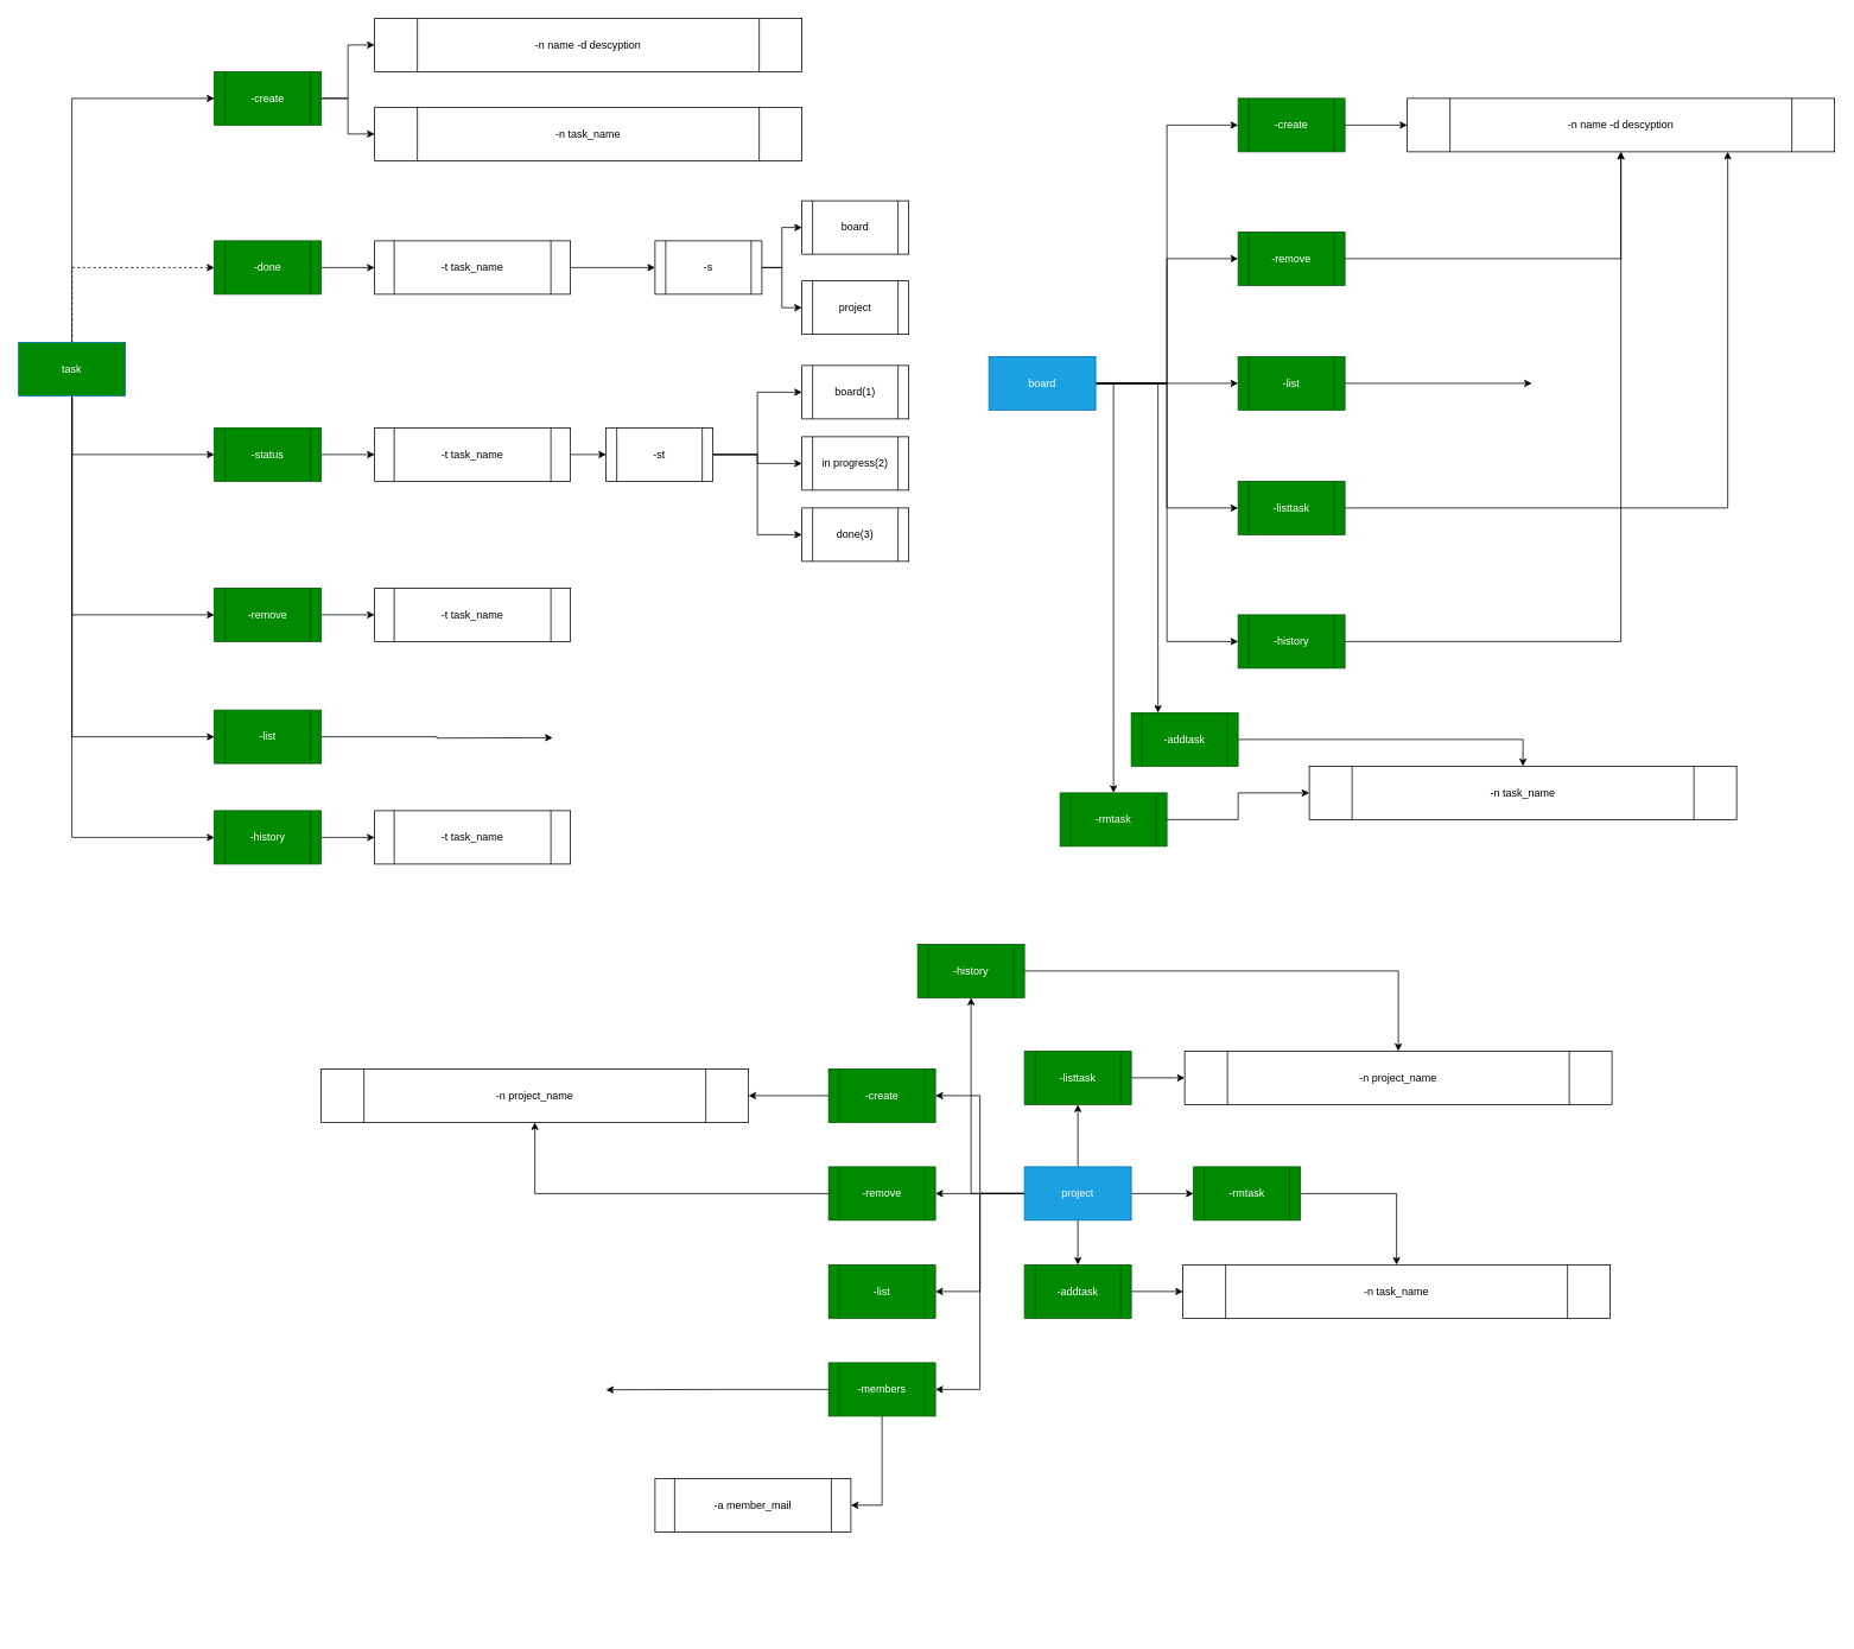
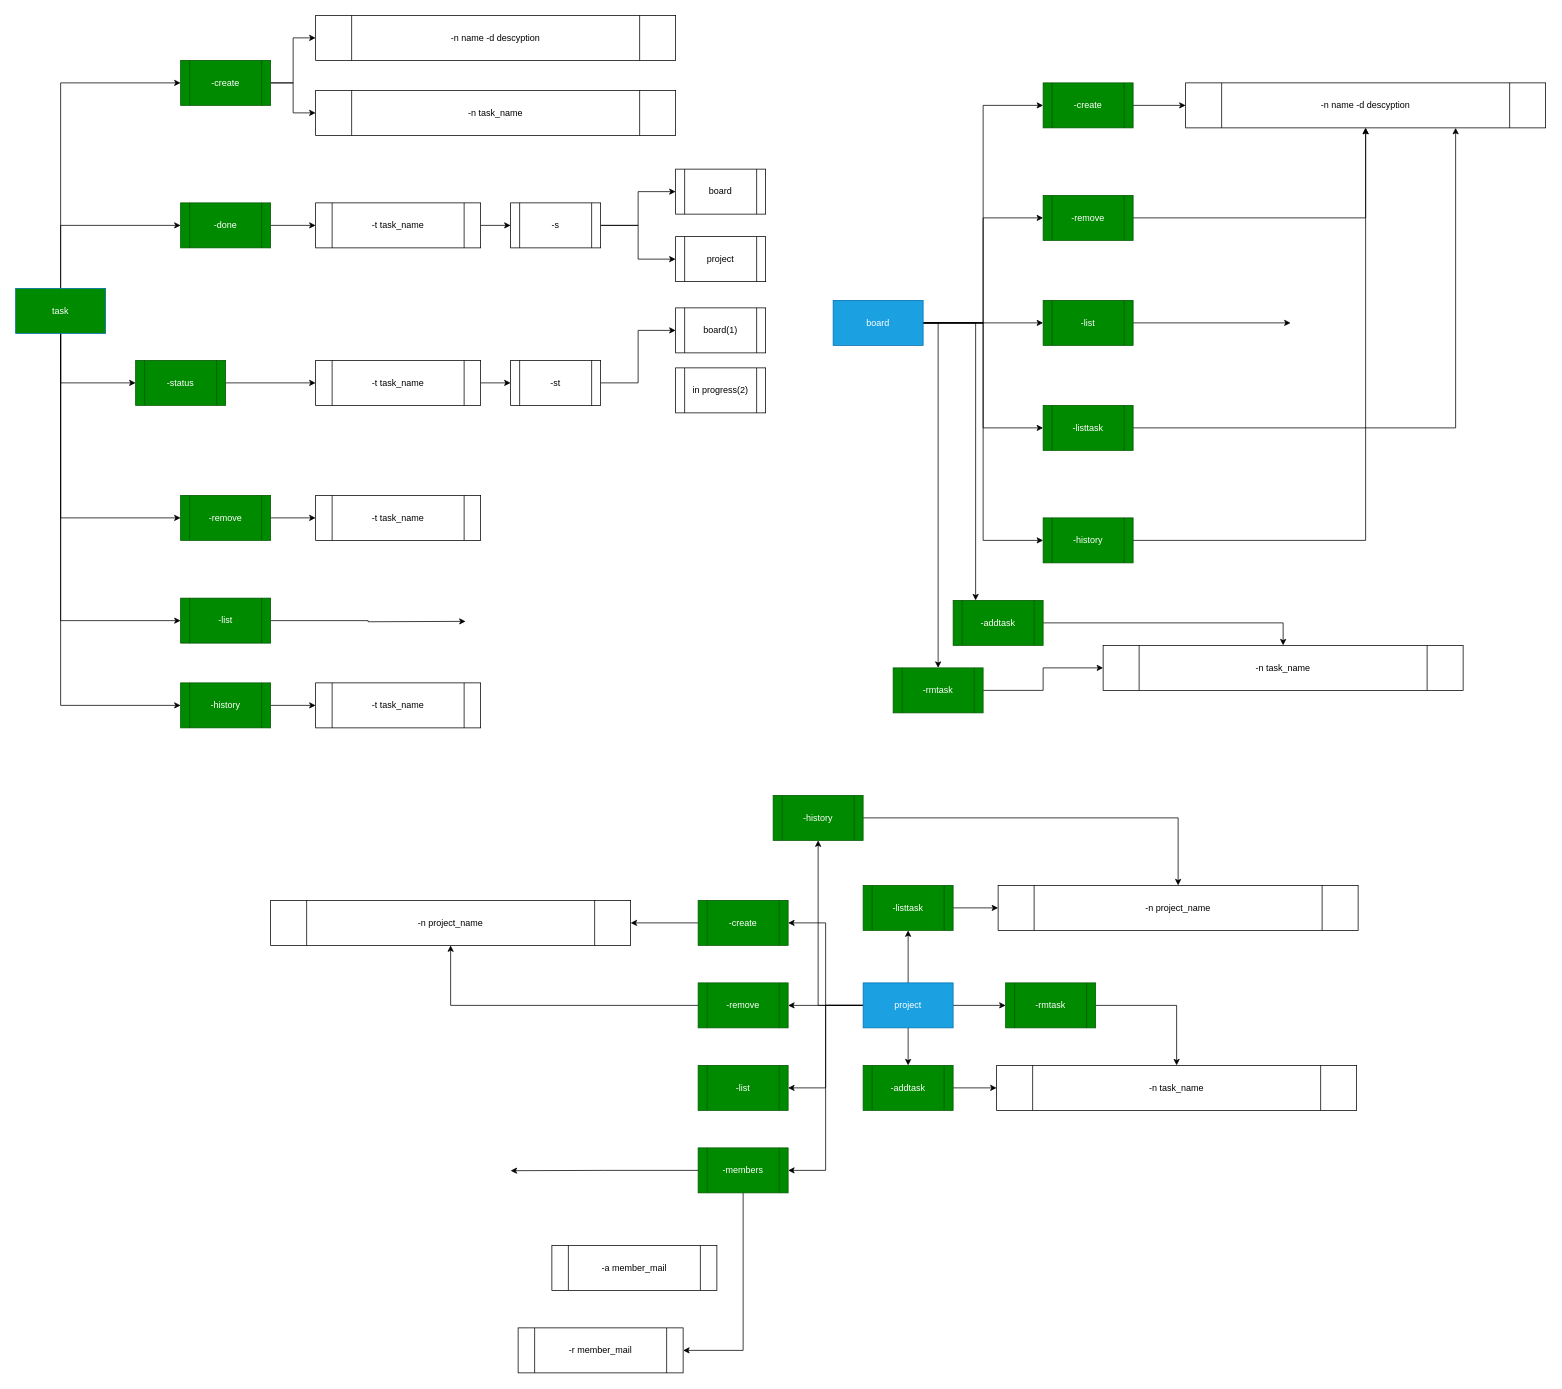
- <mxCell id="3" style="edgeStyle=orthogonalEdgeStyle;rounded=0;orthogonalLoop=1;jettySize=auto;html=1;exitX=0.5;exitY=0;exitDx=0;exitDy=0;entryX=0;entryY=0.5;entryDx=0;entryDy=0;dashed=1;" edge="1" parent="1" source="8" target="13"><mxGeometry relative="1" as="geometry" /></mxCell>
+ <mxCell id="3" style="edgeStyle=orthogonalEdgeStyle;rounded=0;orthogonalLoop=1;jettySize=auto;html=1;exitX=0.5;exitY=0;exitDx=0;exitDy=0;entryX=0;entryY=0.5;entryDx=0;entryDy=0;" edge="1" parent="1" source="8" target="13"><mxGeometry relative="1" as="geometry" /></mxCell>
- <mxCell id="25" value="-s" style="shape=process;whiteSpace=wrap;html=1;backgroundOutline=1;" vertex="1" parent="1"><mxGeometry x="735" y="270" width="120" height="60" as="geometry" /></mxCell>
+ <mxCell id="25" value="-s" style="shape=process;whiteSpace=wrap;html=1;backgroundOutline=1;" vertex="1" parent="1"><mxGeometry x="680" y="270" width="120" height="60" as="geometry" /></mxCell>
- <mxCell id="15" value="-status" style="shape=process;whiteSpace=wrap;html=1;backgroundOutline=1;fillColor=#008a00;fontColor=#ffffff;strokeColor=#005700;" vertex="1" parent="1"><mxGeometry x="240" y="480" width="120" height="60" as="geometry" /></mxCell>
+ <mxCell id="15" value="-status" style="shape=process;whiteSpace=wrap;html=1;backgroundOutline=1;fillColor=#008a00;fontColor=#ffffff;strokeColor=#005700;" vertex="1" parent="1"><mxGeometry x="180" y="480" width="120" height="60" as="geometry" /></mxCell>
- <mxCell id="30" style="edgeStyle=orthogonalEdgeStyle;rounded=0;orthogonalLoop=1;jettySize=auto;html=1;exitX=1;exitY=0.5;exitDx=0;exitDy=0;entryX=0;entryY=0.5;entryDx=0;entryDy=0;" edge="1" parent="1" source="32" target="34"><mxGeometry relative="1" as="geometry" /></mxCell>
- <mxCell id="31" style="edgeStyle=orthogonalEdgeStyle;rounded=0;orthogonalLoop=1;jettySize=auto;html=1;exitX=1;exitY=0.5;exitDx=0;exitDy=0;entryX=0;entryY=0.5;entryDx=0;entryDy=0;" edge="1" parent="1" source="32" target="35"><mxGeometry relative="1" as="geometry" /></mxCell>
- <mxCell id="35" value="done(3)" style="shape=process;whiteSpace=wrap;html=1;backgroundOutline=1;" vertex="1" parent="1"><mxGeometry x="900" y="570" width="120" height="60" as="geometry" /></mxCell>
- <mxCell id="55" style="edgeStyle=orthogonalEdgeStyle;rounded=0;orthogonalLoop=1;jettySize=auto;html=1;exitX=0.5;exitY=1;exitDx=0;exitDy=0;entryX=1;entryY=0.5;entryDx=0;entryDy=0;" edge="1" parent="1" source="57" target="58"><mxGeometry relative="1" as="geometry" /></mxCell>
+ <mxCell id="59" value="-r member_mail" style="shape=process;whiteSpace=wrap;html=1;backgroundOutline=1;" vertex="1" parent="1"><mxGeometry x="690" y="1770" width="220" height="60" as="geometry" /></mxCell>
+ <mxCell id="56" style="edgeStyle=orthogonalEdgeStyle;rounded=0;orthogonalLoop=1;jettySize=auto;html=1;exitX=0.5;exitY=1;exitDx=0;exitDy=0;entryX=1;entryY=0.5;entryDx=0;entryDy=0;" edge="1" parent="1" source="57" target="59"><mxGeometry relative="1" as="geometry" /></mxCell>
